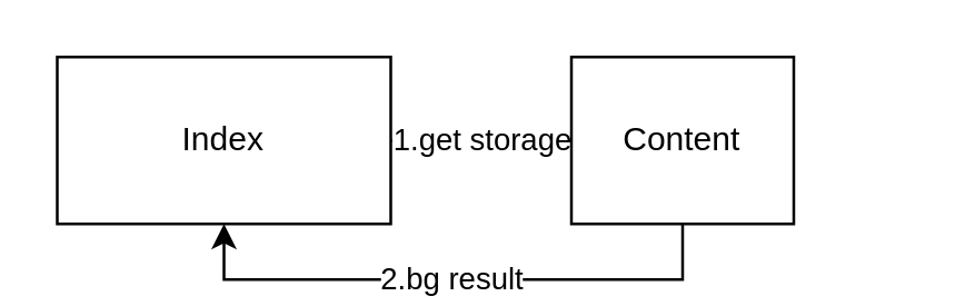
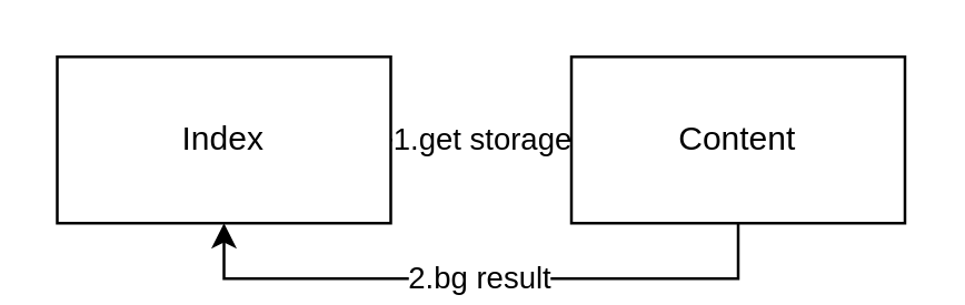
- <mxCell id="5" value="Content" style="rounded=0;whiteSpace=wrap;html=1;" vertex="1" parent="1"><mxGeometry x="205" y="20" width="80" height="60" as="geometry" /></mxCell>
+ <mxCell id="5" value="Content" style="rounded=0;whiteSpace=wrap;html=1;" vertex="1" parent="1"><mxGeometry x="205" y="20" width="120" height="60" as="geometry" /></mxCell>
